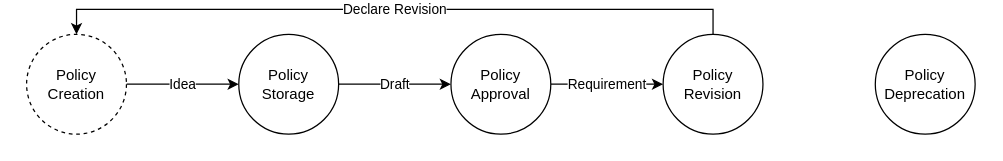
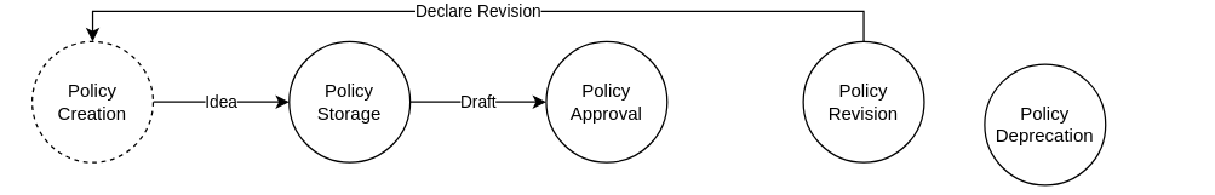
- <mxCell id="6" value="Requirement" style="edgeStyle=orthogonalEdgeStyle;rounded=0;orthogonalLoop=1;jettySize=auto;html=1;" edge="1" parent="1" source="7" target="9"><mxGeometry relative="1" as="geometry" /></mxCell>
- <mxCell id="10" value="Policy&lt;br&gt;Deprecation" style="ellipse;whiteSpace=wrap;html=1;aspect=fixed;" vertex="1" parent="1"><mxGeometry x="700" y="20" width="80" height="80" as="geometry" /></mxCell>
+ <mxCell id="10" value="Policy&lt;br&gt;Deprecation" style="ellipse;whiteSpace=wrap;html=1;aspect=fixed;" vertex="1" parent="1"><mxGeometry x="650" y="35" width="80" height="80" as="geometry" /></mxCell>
